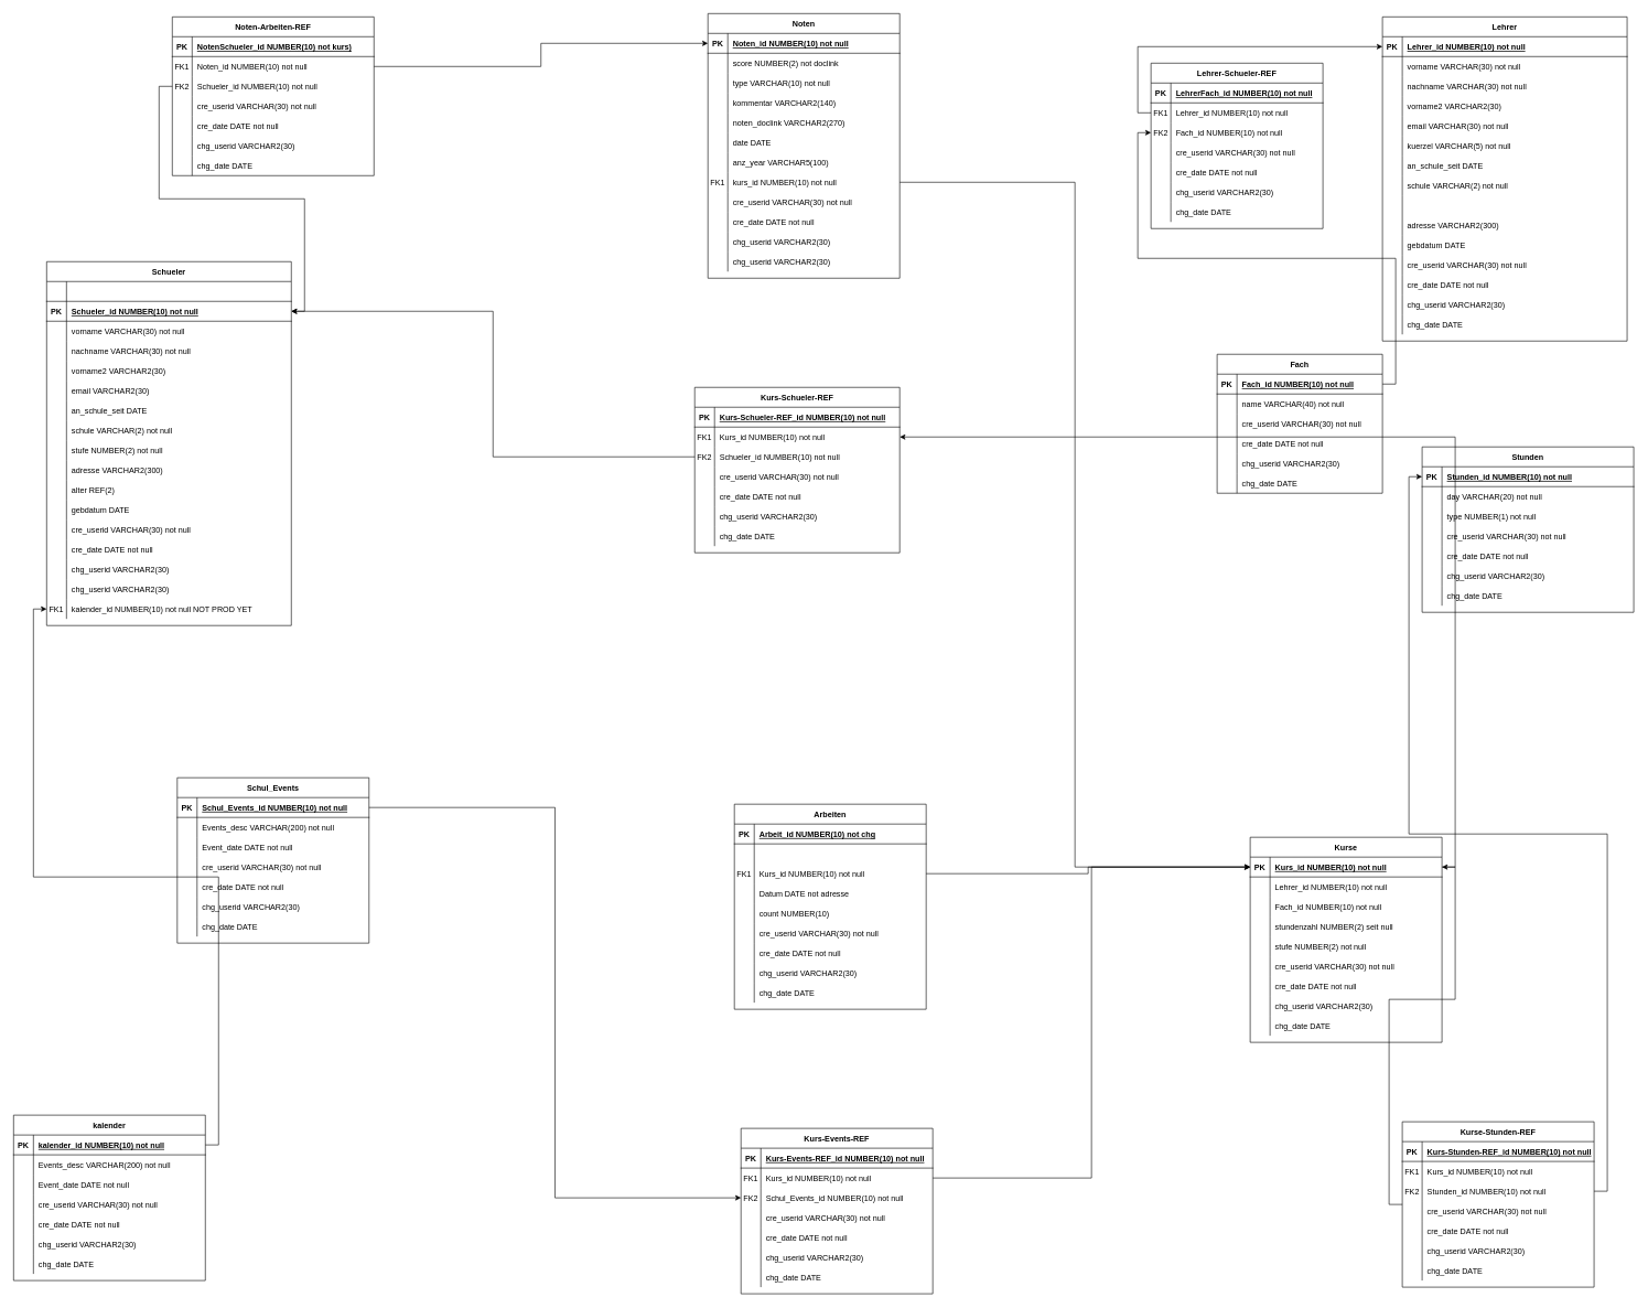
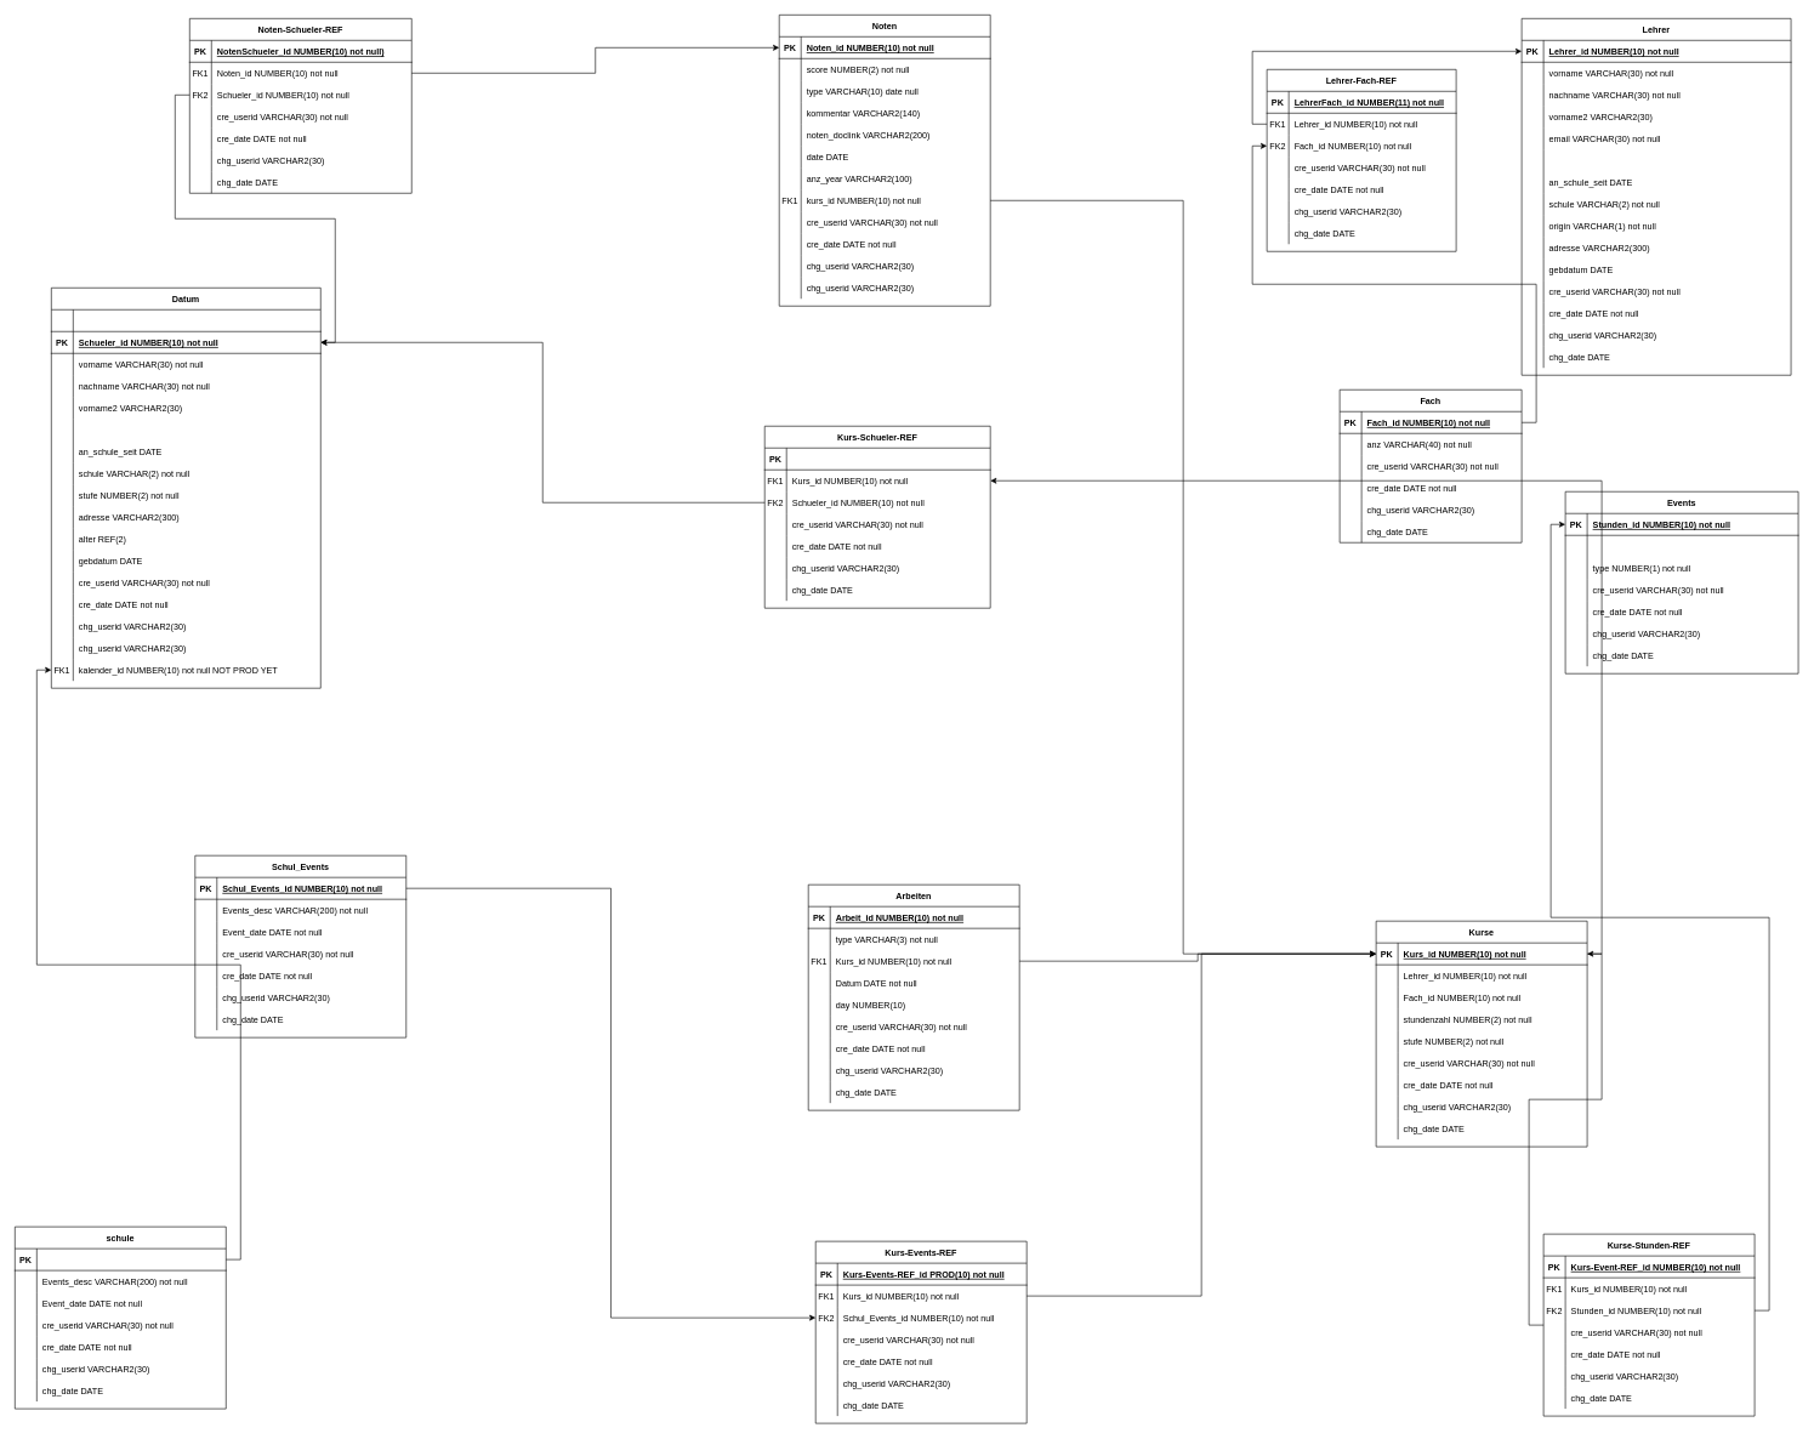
- <mxCell id="206" value="Noten-Arbeiten-REF" style="shape=table;startSize=30;container=1;collapsible=1;childLayout=tableLayout;fixedRows=1;rowLines=0;fontStyle=1;align=center;resizeLast=1;" parent="1" vertex="1"><mxGeometry x="260" y="25" width="305" height="240" as="geometry" /></mxCell>
+ <mxCell id="206" value="Noten-Schueler-REF" style="shape=table;startSize=30;container=1;collapsible=1;childLayout=tableLayout;fixedRows=1;rowLines=0;fontStyle=1;align=center;resizeLast=1;" parent="1" vertex="1"><mxGeometry x="260" y="25" width="305" height="240" as="geometry" /></mxCell>
- <mxCell id="209" value="NotenSchueler_id NUMBER(10) not kurs)" style="shape=partialRectangle;overflow=hidden;connectable=0;fillColor=none;top=0;left=0;bottom=0;right=0;align=left;spacingLeft=6;fontStyle=5;" parent="207" vertex="1"><mxGeometry x="30" width="275" height="30" as="geometry"><mxRectangle width="275" height="30" as="alternateBounds" /></mxGeometry></mxCell>
+ <mxCell id="209" value="NotenSchueler_id NUMBER(10) not null)" style="shape=partialRectangle;overflow=hidden;connectable=0;fillColor=none;top=0;left=0;bottom=0;right=0;align=left;spacingLeft=6;fontStyle=5;" parent="207" vertex="1"><mxGeometry x="30" width="275" height="30" as="geometry"><mxRectangle width="275" height="30" as="alternateBounds" /></mxGeometry></mxCell>
- <mxCell id="79" value="score NUMBER(2) not doclink" style="shape=partialRectangle;overflow=hidden;connectable=0;fillColor=none;top=0;left=0;bottom=0;right=0;align=left;spacingLeft=6;" parent="77" vertex="1"><mxGeometry x="30" width="260" height="30" as="geometry"><mxRectangle width="260" height="30" as="alternateBounds" /></mxGeometry></mxCell>
+ <mxCell id="79" value="score NUMBER(2) not null" style="shape=partialRectangle;overflow=hidden;connectable=0;fillColor=none;top=0;left=0;bottom=0;right=0;align=left;spacingLeft=6;" parent="77" vertex="1"><mxGeometry x="30" width="260" height="30" as="geometry"><mxRectangle width="260" height="30" as="alternateBounds" /></mxGeometry></mxCell>
- <mxCell id="184" value="Lehrer-Schueler-REF" style="shape=table;startSize=30;container=1;collapsible=1;childLayout=tableLayout;fixedRows=1;rowLines=0;fontStyle=1;align=center;resizeLast=1;" parent="1" vertex="1"><mxGeometry x="1740" y="95" width="260" height="250" as="geometry" /></mxCell>
+ <mxCell id="184" value="Lehrer-Fach-REF" style="shape=table;startSize=30;container=1;collapsible=1;childLayout=tableLayout;fixedRows=1;rowLines=0;fontStyle=1;align=center;resizeLast=1;" parent="1" vertex="1"><mxGeometry x="1740" y="95" width="260" height="250" as="geometry" /></mxCell>
- <mxCell id="82" value="type VARCHAR(10) not null" style="shape=partialRectangle;overflow=hidden;connectable=0;fillColor=none;top=0;left=0;bottom=0;right=0;align=left;spacingLeft=6;" parent="80" vertex="1"><mxGeometry x="30" width="260" height="30" as="geometry"><mxRectangle width="260" height="30" as="alternateBounds" /></mxGeometry></mxCell>
+ <mxCell id="82" value="type VARCHAR(10) date null" style="shape=partialRectangle;overflow=hidden;connectable=0;fillColor=none;top=0;left=0;bottom=0;right=0;align=left;spacingLeft=6;" parent="80" vertex="1"><mxGeometry x="30" width="260" height="30" as="geometry"><mxRectangle width="260" height="30" as="alternateBounds" /></mxGeometry></mxCell>
- <mxCell id="187" value="LehrerFach_id NUMBER(10) not null" style="shape=partialRectangle;overflow=hidden;connectable=0;fillColor=none;top=0;left=0;bottom=0;right=0;align=left;spacingLeft=6;fontStyle=5;" parent="185" vertex="1"><mxGeometry x="30" width="230" height="30" as="geometry"><mxRectangle width="230" height="30" as="alternateBounds" /></mxGeometry></mxCell>
+ <mxCell id="187" value="LehrerFach_id NUMBER(11) not null" style="shape=partialRectangle;overflow=hidden;connectable=0;fillColor=none;top=0;left=0;bottom=0;right=0;align=left;spacingLeft=6;fontStyle=5;" parent="185" vertex="1"><mxGeometry x="30" width="230" height="30" as="geometry"><mxRectangle width="230" height="30" as="alternateBounds" /></mxGeometry></mxCell>
- <mxCell id="88" value="noten_doclink VARCHAR2(270) " style="shape=partialRectangle;overflow=hidden;connectable=0;fillColor=none;top=0;left=0;bottom=0;right=0;align=left;spacingLeft=6;" parent="86" vertex="1"><mxGeometry x="30" width="260" height="30" as="geometry"><mxRectangle width="260" height="30" as="alternateBounds" /></mxGeometry></mxCell>
+ <mxCell id="88" value="noten_doclink VARCHAR2(200) " style="shape=partialRectangle;overflow=hidden;connectable=0;fillColor=none;top=0;left=0;bottom=0;right=0;align=left;spacingLeft=6;" parent="86" vertex="1"><mxGeometry x="30" width="260" height="30" as="geometry"><mxRectangle width="260" height="30" as="alternateBounds" /></mxGeometry></mxCell>
- <mxCell id="128" value="kuerzel VARCHAR(5) not null" style="shape=partialRectangle;overflow=hidden;connectable=0;fillColor=none;top=0;left=0;bottom=0;right=0;align=left;spacingLeft=6;" parent="126" vertex="1"><mxGeometry x="30" width="340" height="30" as="geometry"><mxRectangle width="340" height="30" as="alternateBounds" /></mxGeometry></mxCell>
- <mxCell id="94" value="anz_year VARCHAR5(100)" style="shape=partialRectangle;overflow=hidden;connectable=0;fillColor=none;top=0;left=0;bottom=0;right=0;align=left;spacingLeft=6;" parent="92" vertex="1"><mxGeometry x="30" width="260" height="30" as="geometry"><mxRectangle width="260" height="30" as="alternateBounds" /></mxGeometry></mxCell>
+ <mxCell id="94" value="anz_year VARCHAR2(100)" style="shape=partialRectangle;overflow=hidden;connectable=0;fillColor=none;top=0;left=0;bottom=0;right=0;align=left;spacingLeft=6;" parent="92" vertex="1"><mxGeometry x="30" width="260" height="30" as="geometry"><mxRectangle width="260" height="30" as="alternateBounds" /></mxGeometry></mxCell>
+ <mxCell id="137" value="origin VARCHAR(1) not null" style="shape=partialRectangle;overflow=hidden;connectable=0;fillColor=none;top=0;left=0;bottom=0;right=0;align=left;spacingLeft=6;" parent="135" vertex="1"><mxGeometry x="30" width="340" height="30" as="geometry"><mxRectangle width="340" height="30" as="alternateBounds" /></mxGeometry></mxCell>
- <mxCell id="2" value="Schueler" style="shape=table;startSize=30;container=1;collapsible=1;childLayout=tableLayout;fixedRows=1;rowLines=0;fontStyle=1;align=center;resizeLast=1;" parent="1" vertex="1"><mxGeometry x="70" y="395" width="370" height="550" as="geometry" /></mxCell>
+ <mxCell id="2" value="Datum" style="shape=table;startSize=30;container=1;collapsible=1;childLayout=tableLayout;fixedRows=1;rowLines=0;fontStyle=1;align=center;resizeLast=1;" parent="1" vertex="1"><mxGeometry x="70" y="395" width="370" height="550" as="geometry" /></mxCell>
- <mxCell id="20" value="email VARCHAR2(30)" style="shape=partialRectangle;overflow=hidden;connectable=0;fillColor=none;top=0;left=0;bottom=0;right=0;align=left;spacingLeft=6;" parent="18" vertex="1"><mxGeometry x="30" width="340" height="30" as="geometry"><mxRectangle width="340" height="30" as="alternateBounds" /></mxGeometry></mxCell>
- <mxCell id="60" value="name VARCHAR(40) not null" style="shape=partialRectangle;overflow=hidden;connectable=0;fillColor=none;top=0;left=0;bottom=0;right=0;align=left;spacingLeft=6;" parent="58" vertex="1"><mxGeometry x="30" width="220" height="30" as="geometry"><mxRectangle width="220" height="30" as="alternateBounds" /></mxGeometry></mxCell>
+ <mxCell id="60" value="anz VARCHAR(40) not null" style="shape=partialRectangle;overflow=hidden;connectable=0;fillColor=none;top=0;left=0;bottom=0;right=0;align=left;spacingLeft=6;" parent="58" vertex="1"><mxGeometry x="30" width="220" height="30" as="geometry"><mxRectangle width="220" height="30" as="alternateBounds" /></mxGeometry></mxCell>
- <mxCell id="259" value="Kurs-Schueler-REF_id NUMBER(10) not null" style="shape=partialRectangle;overflow=hidden;connectable=0;fillColor=none;top=0;left=0;bottom=0;right=0;align=left;spacingLeft=6;fontStyle=5;" parent="257" vertex="1"><mxGeometry x="30" width="280" height="30" as="geometry"><mxRectangle width="280" height="30" as="alternateBounds" /></mxGeometry></mxCell>
- <mxCell id="322" value="Stunden" style="shape=table;startSize=30;container=1;collapsible=1;childLayout=tableLayout;fixedRows=1;rowLines=0;fontStyle=1;align=center;resizeLast=1;" vertex="1" parent="1"><mxGeometry x="2150" y="675" width="320" height="250" as="geometry" /></mxCell>
+ <mxCell id="322" value="Events" style="shape=table;startSize=30;container=1;collapsible=1;childLayout=tableLayout;fixedRows=1;rowLines=0;fontStyle=1;align=center;resizeLast=1;" vertex="1" parent="1"><mxGeometry x="2150" y="675" width="320" height="250" as="geometry" /></mxCell>
- <mxCell id="328" value="day VARCHAR(20) not null" style="shape=partialRectangle;overflow=hidden;connectable=0;fillColor=none;top=0;left=0;bottom=0;right=0;align=left;spacingLeft=6;" vertex="1" parent="326"><mxGeometry x="30" width="290" height="30" as="geometry"><mxRectangle width="290" height="30" as="alternateBounds" /></mxGeometry></mxCell>
- <mxCell id="231" value="Arbeit_id NUMBER(10) not chg" style="shape=partialRectangle;overflow=hidden;connectable=0;fillColor=none;top=0;left=0;bottom=0;right=0;align=left;spacingLeft=6;fontStyle=5;" parent="229" vertex="1"><mxGeometry x="30" width="260" height="30" as="geometry"><mxRectangle width="260" height="30" as="alternateBounds" /></mxGeometry></mxCell>
+ <mxCell id="231" value="Arbeit_id NUMBER(10) not null" style="shape=partialRectangle;overflow=hidden;connectable=0;fillColor=none;top=0;left=0;bottom=0;right=0;align=left;spacingLeft=6;fontStyle=5;" parent="229" vertex="1"><mxGeometry x="30" width="260" height="30" as="geometry"><mxRectangle width="260" height="30" as="alternateBounds" /></mxGeometry></mxCell>
+ <mxCell id="234" value="type VARCHAR(3) not null" style="shape=partialRectangle;overflow=hidden;connectable=0;fillColor=none;top=0;left=0;bottom=0;right=0;align=left;spacingLeft=6;" parent="232" vertex="1"><mxGeometry x="30" width="260" height="30" as="geometry"><mxRectangle width="260" height="30" as="alternateBounds" /></mxGeometry></mxCell>
- <mxCell id="240" value="Datum DATE not adresse" style="shape=partialRectangle;overflow=hidden;connectable=0;fillColor=none;top=0;left=0;bottom=0;right=0;align=left;spacingLeft=6;" parent="238" vertex="1"><mxGeometry x="30" width="260" height="30" as="geometry"><mxRectangle width="260" height="30" as="alternateBounds" /></mxGeometry></mxCell>
+ <mxCell id="240" value="Datum DATE not null" style="shape=partialRectangle;overflow=hidden;connectable=0;fillColor=none;top=0;left=0;bottom=0;right=0;align=left;spacingLeft=6;" parent="238" vertex="1"><mxGeometry x="30" width="260" height="30" as="geometry"><mxRectangle width="260" height="30" as="alternateBounds" /></mxGeometry></mxCell>
- <mxCell id="243" value="count NUMBER(10)" style="shape=partialRectangle;overflow=hidden;connectable=0;fillColor=none;top=0;left=0;bottom=0;right=0;align=left;spacingLeft=6;" parent="241" vertex="1"><mxGeometry x="30" width="260" height="30" as="geometry"><mxRectangle width="260" height="30" as="alternateBounds" /></mxGeometry></mxCell>
+ <mxCell id="243" value="day NUMBER(10)" style="shape=partialRectangle;overflow=hidden;connectable=0;fillColor=none;top=0;left=0;bottom=0;right=0;align=left;spacingLeft=6;" parent="241" vertex="1"><mxGeometry x="30" width="260" height="30" as="geometry"><mxRectangle width="260" height="30" as="alternateBounds" /></mxGeometry></mxCell>
- <mxCell id="168" value="stundenzahl NUMBER(2) seit null" style="shape=partialRectangle;overflow=hidden;connectable=0;fillColor=none;top=0;left=0;bottom=0;right=0;align=left;spacingLeft=6;" parent="166" vertex="1"><mxGeometry x="30" width="260" height="30" as="geometry"><mxRectangle width="260" height="30" as="alternateBounds" /></mxGeometry></mxCell>
+ <mxCell id="168" value="stundenzahl NUMBER(2) not null" style="shape=partialRectangle;overflow=hidden;connectable=0;fillColor=none;top=0;left=0;bottom=0;right=0;align=left;spacingLeft=6;" parent="166" vertex="1"><mxGeometry x="30" width="260" height="30" as="geometry"><mxRectangle width="260" height="30" as="alternateBounds" /></mxGeometry></mxCell>
- <mxCell id="376" value="kalender" style="shape=table;startSize=30;container=1;collapsible=1;childLayout=tableLayout;fixedRows=1;rowLines=0;fontStyle=1;align=center;resizeLast=1;" vertex="1" parent="1"><mxGeometry x="20" y="1685" width="290" height="250" as="geometry" /></mxCell>
+ <mxCell id="376" value="schule" style="shape=table;startSize=30;container=1;collapsible=1;childLayout=tableLayout;fixedRows=1;rowLines=0;fontStyle=1;align=center;resizeLast=1;" vertex="1" parent="1"><mxGeometry x="20" y="1685" width="290" height="250" as="geometry" /></mxCell>
- <mxCell id="379" value="kalender_id NUMBER(10) not null" style="shape=partialRectangle;overflow=hidden;connectable=0;fillColor=none;top=0;left=0;bottom=0;right=0;align=left;spacingLeft=6;fontStyle=5;" vertex="1" parent="377"><mxGeometry x="30" width="260" height="30" as="geometry"><mxRectangle width="260" height="30" as="alternateBounds" /></mxGeometry></mxCell>
- <mxCell id="348" value="Kurs-Stunden-REF_id NUMBER(10) not null" style="shape=partialRectangle;overflow=hidden;connectable=0;fillColor=none;top=0;left=0;bottom=0;right=0;align=left;spacingLeft=6;fontStyle=5;" vertex="1" parent="346"><mxGeometry x="30" width="260" height="30" as="geometry"><mxRectangle width="260" height="30" as="alternateBounds" /></mxGeometry></mxCell>
+ <mxCell id="348" value="Kurs-Event-REF_id NUMBER(10) not null" style="shape=partialRectangle;overflow=hidden;connectable=0;fillColor=none;top=0;left=0;bottom=0;right=0;align=left;spacingLeft=6;fontStyle=5;" vertex="1" parent="346"><mxGeometry x="30" width="260" height="30" as="geometry"><mxRectangle width="260" height="30" as="alternateBounds" /></mxGeometry></mxCell>
- <mxCell id="303" value="Kurs-Events-REF_id NUMBER(10) not null" style="shape=partialRectangle;overflow=hidden;connectable=0;fillColor=none;top=0;left=0;bottom=0;right=0;align=left;spacingLeft=6;fontStyle=5;" parent="301" vertex="1"><mxGeometry x="30" width="260" height="30" as="geometry"><mxRectangle width="260" height="30" as="alternateBounds" /></mxGeometry></mxCell>
+ <mxCell id="303" value="Kurs-Events-REF_id PROD(10) not null" style="shape=partialRectangle;overflow=hidden;connectable=0;fillColor=none;top=0;left=0;bottom=0;right=0;align=left;spacingLeft=6;fontStyle=5;" parent="301" vertex="1"><mxGeometry x="30" width="260" height="30" as="geometry"><mxRectangle width="260" height="30" as="alternateBounds" /></mxGeometry></mxCell>
